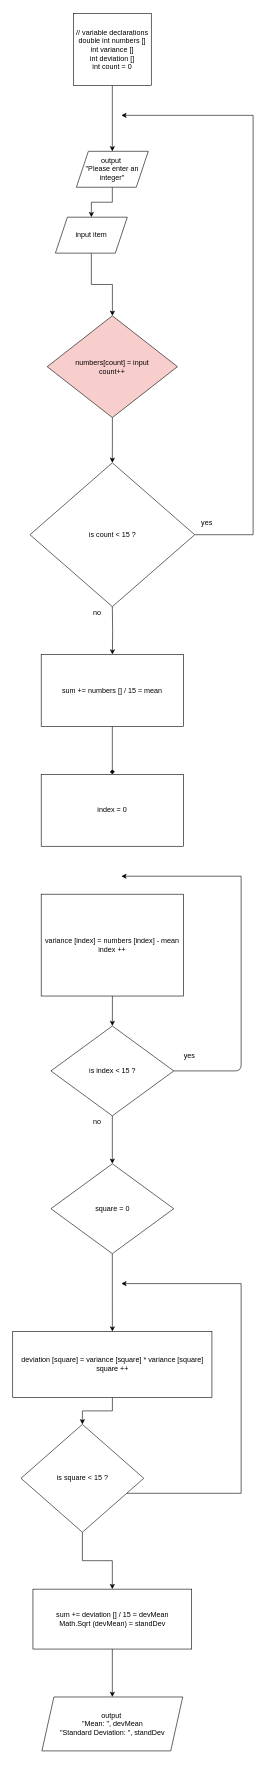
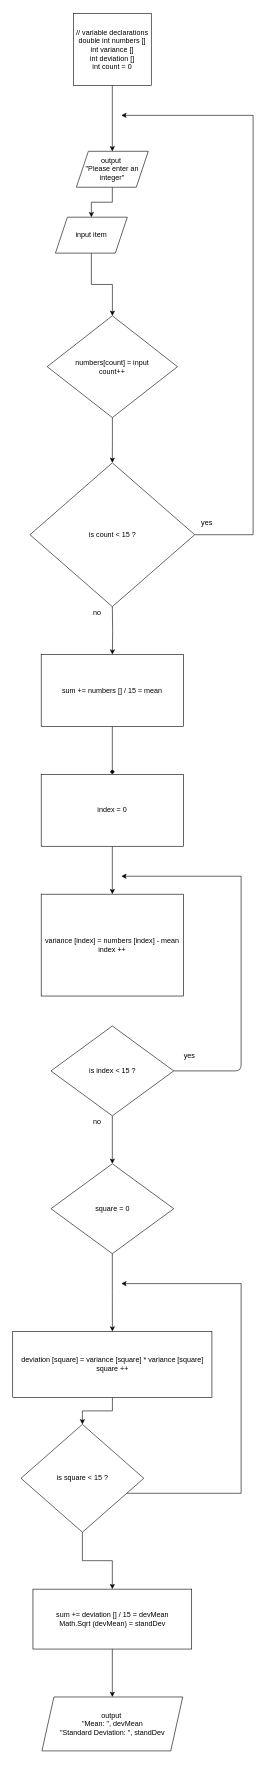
- <mxCell id="9" value="numbers[count] = input&lt;br&gt;count++" style="rhombus;whiteSpace=wrap;html=1;shadow=0;strokeWidth=1;glass=0;fillColor=#f8cecc;" vertex="1" parent="1"><mxGeometry x="78.25" y="524.5" width="217.5" height="170" as="geometry" /></mxCell>
+ <mxCell id="9" value="numbers[count] = input&lt;br&gt;count++" style="rhombus;whiteSpace=wrap;html=1;shadow=0;strokeWidth=1;glass=0;" vertex="1" parent="1"><mxGeometry x="78.25" y="524.5" width="217.5" height="170" as="geometry" /></mxCell>
+ <mxCell id="17" value="" style="edgeStyle=orthogonalEdgeStyle;rounded=0;orthogonalLoop=1;jettySize=auto;html=1;" edge="1" parent="1" source="18" target="20"><mxGeometry relative="1" as="geometry" /></mxCell>
- <mxCell id="19" value="" style="edgeStyle=orthogonalEdgeStyle;rounded=0;orthogonalLoop=1;jettySize=auto;html=1;" edge="1" parent="1" source="20" target="22"><mxGeometry relative="1" as="geometry" /></mxCell>
